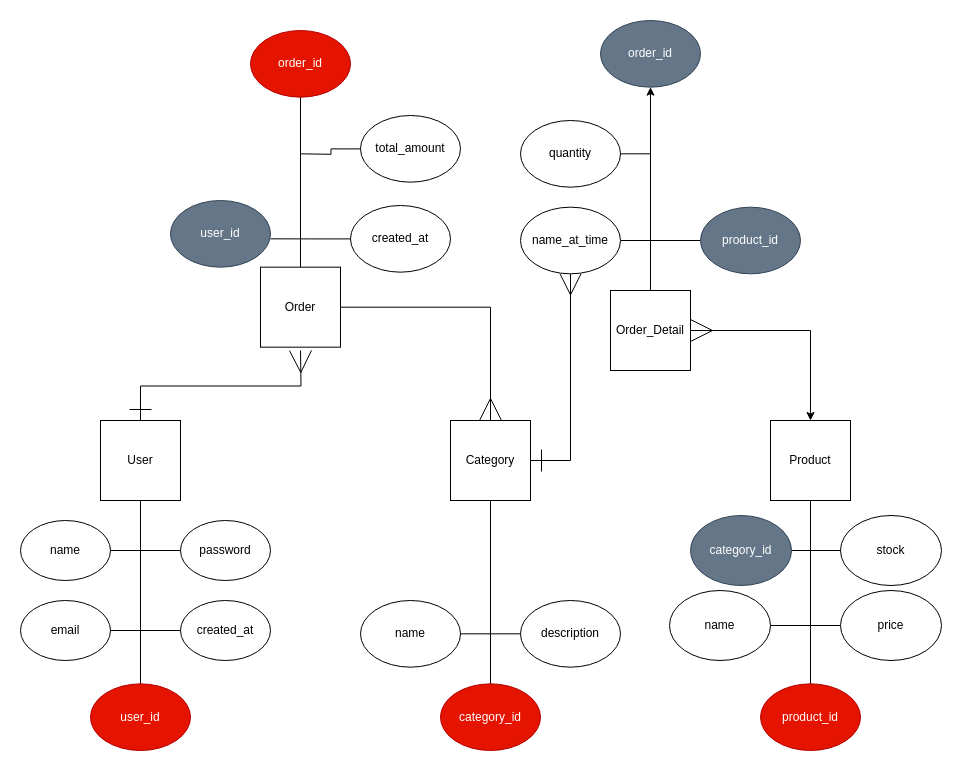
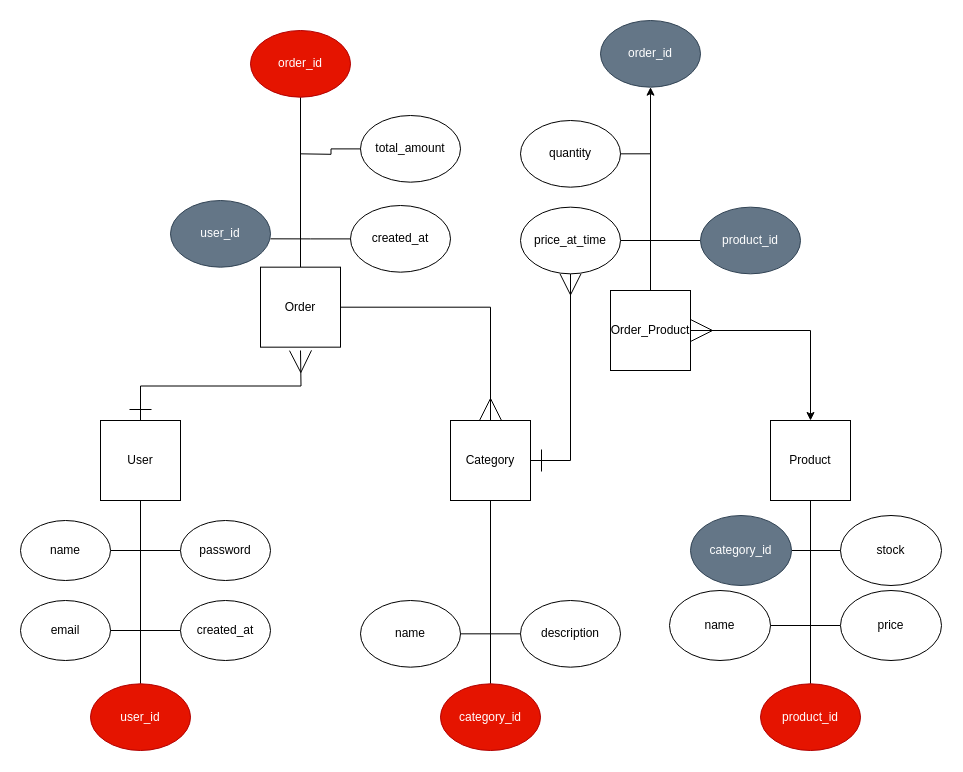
- <mxCell id="44" value="name_at_time" style="ellipse;whiteSpace=wrap;html=1;" vertex="1" parent="1"><mxGeometry x="520" y="206.66" width="100" height="66.67" as="geometry" /></mxCell>
+ <mxCell id="44" value="price_at_time" style="ellipse;whiteSpace=wrap;html=1;" vertex="1" parent="1"><mxGeometry x="520" y="206.66" width="100" height="66.67" as="geometry" /></mxCell>
- <mxCell id="15" value="Order_Detail" style="whiteSpace=wrap;html=1;aspect=fixed;" vertex="1" parent="1"><mxGeometry x="610" y="290" width="80" height="80" as="geometry" /></mxCell>
+ <mxCell id="15" value="Order_Product" style="whiteSpace=wrap;html=1;aspect=fixed;" vertex="1" parent="1"><mxGeometry x="610" y="290" width="80" height="80" as="geometry" /></mxCell>
